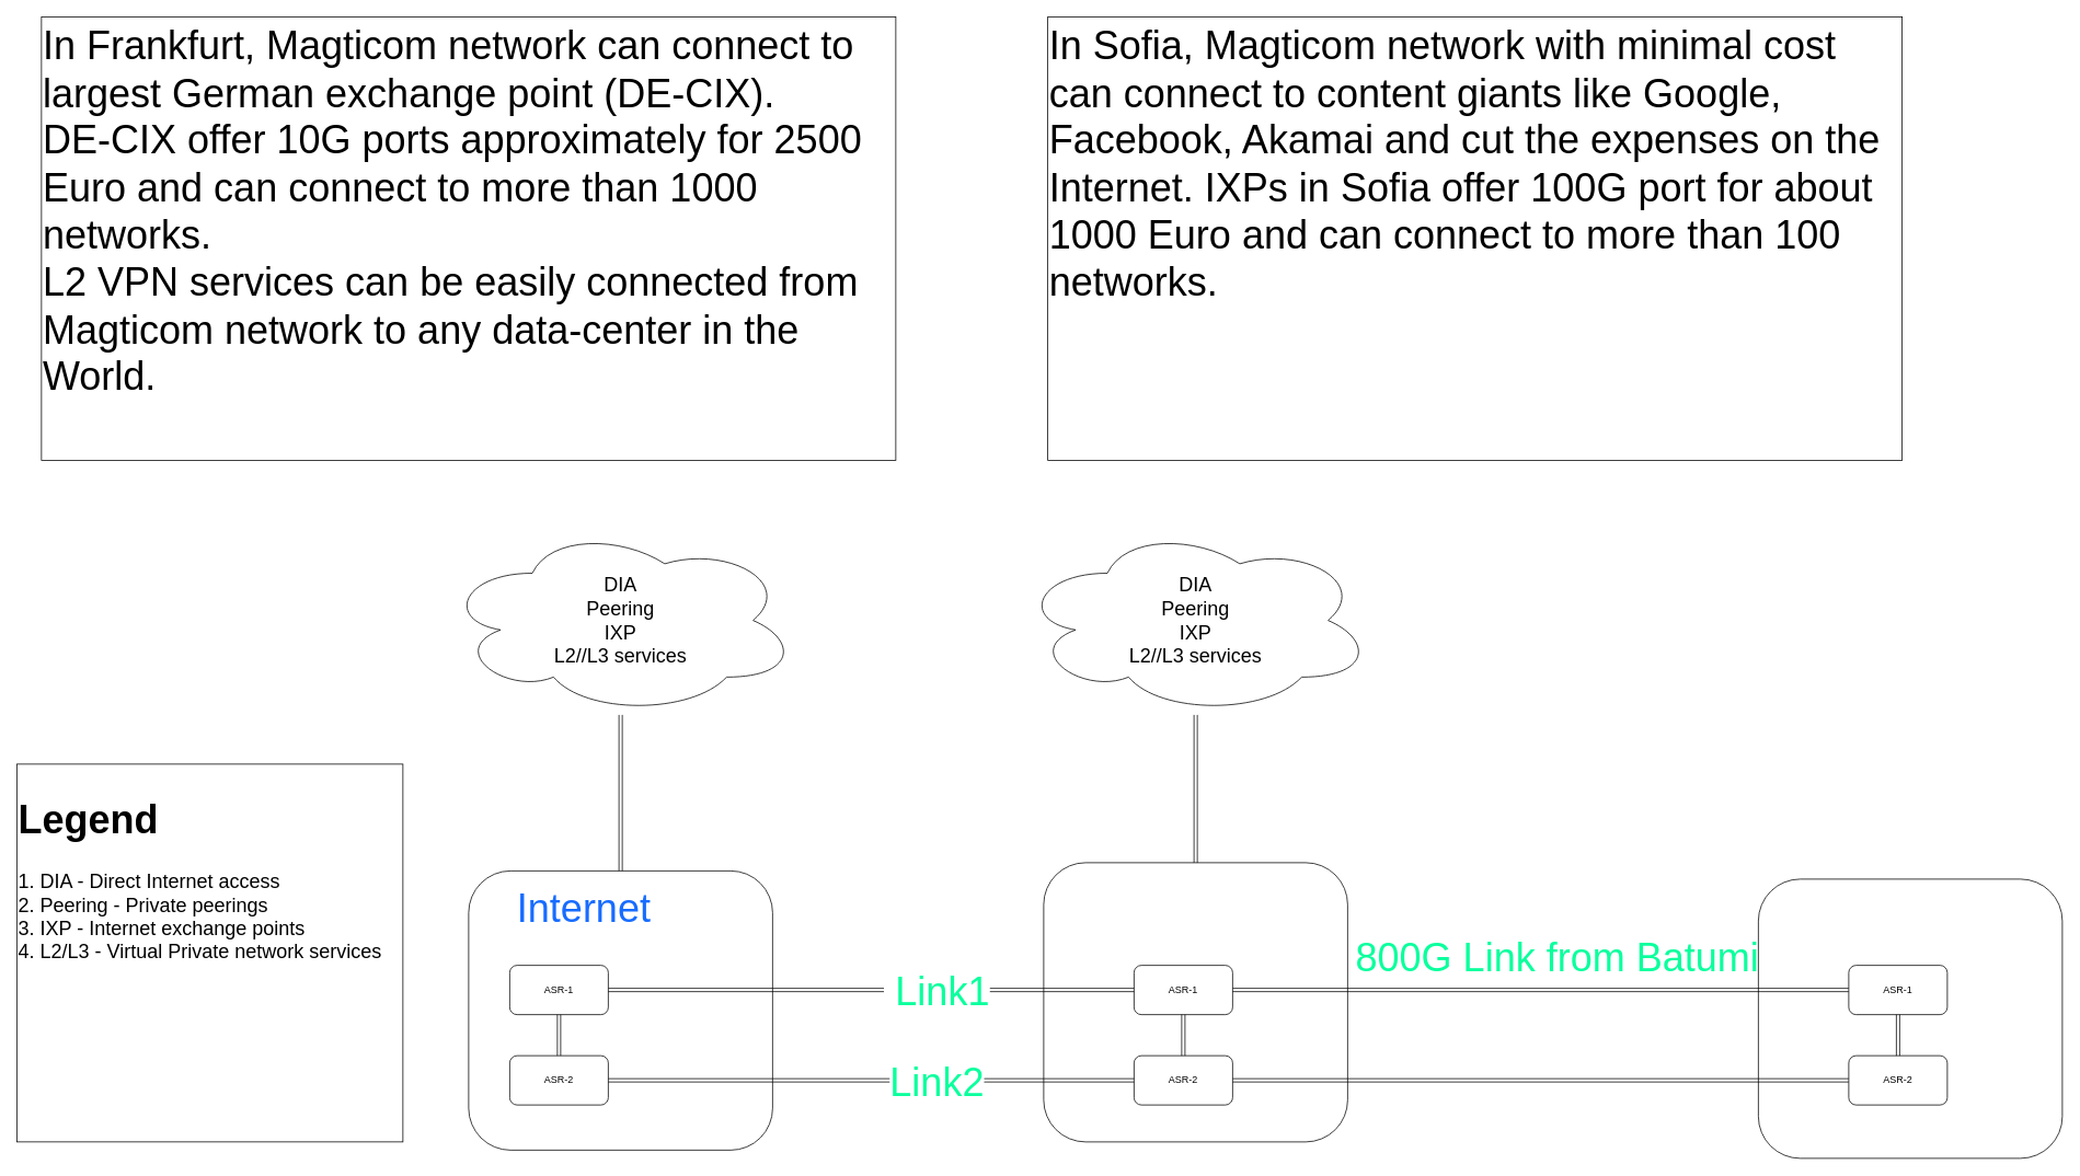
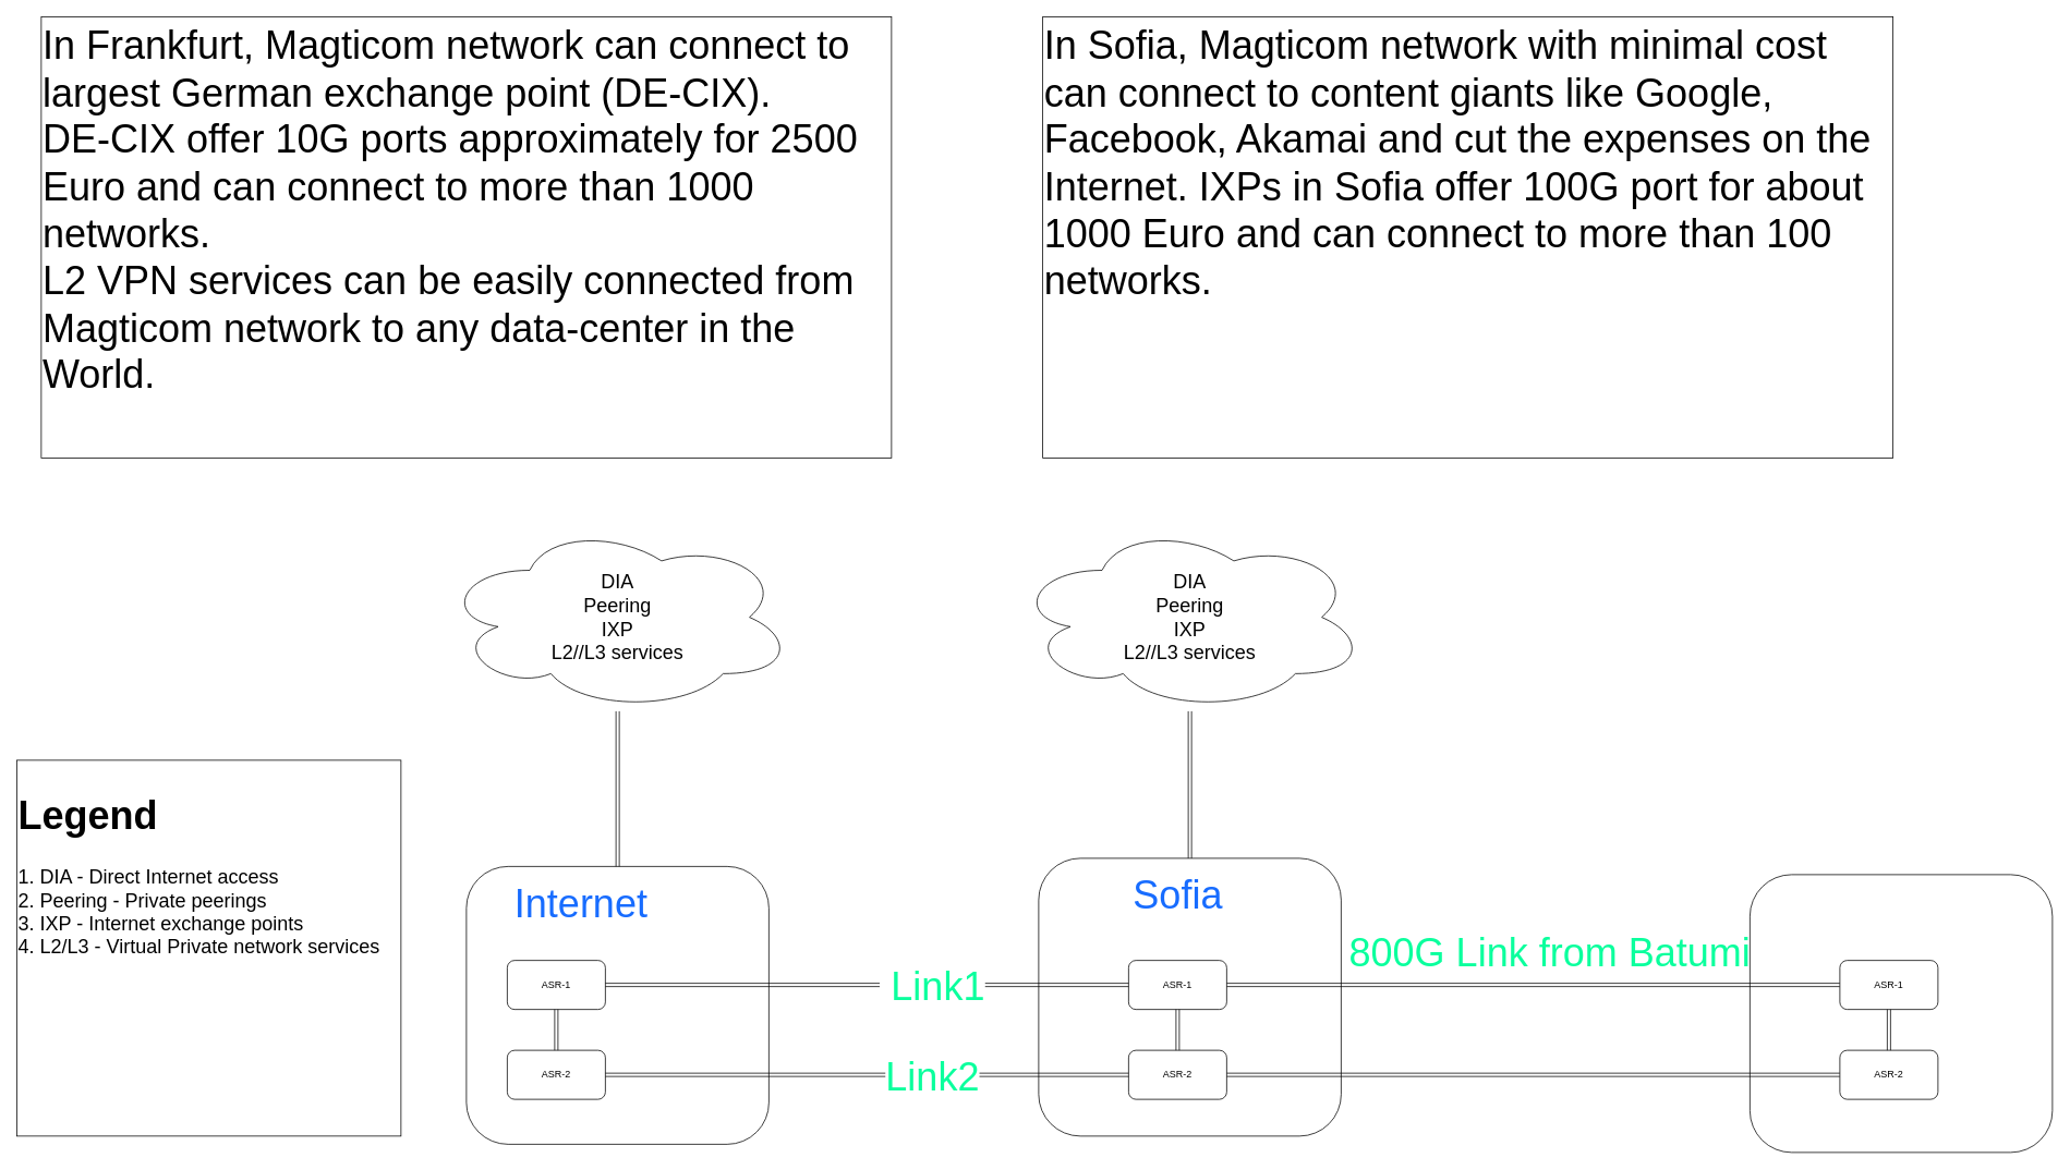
+ <mxCell id="14" value="Sofia" style="text;html=1;resizable=0;autosize=1;align=center;verticalAlign=middle;points=[];fillColor=none;strokeColor=none;rounded=0;fontSize=48;fontColor=#176CFF;" vertex="1" parent="1"><mxGeometry x="1375" y="1060" width="130" height="70" as="geometry" /></mxCell>
